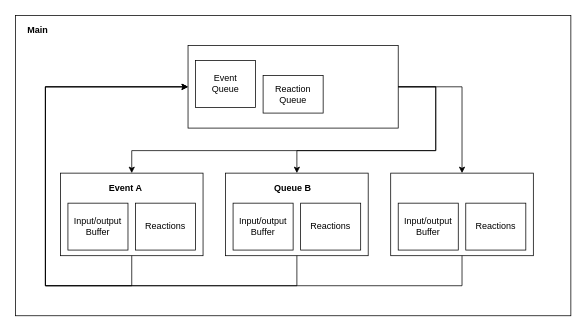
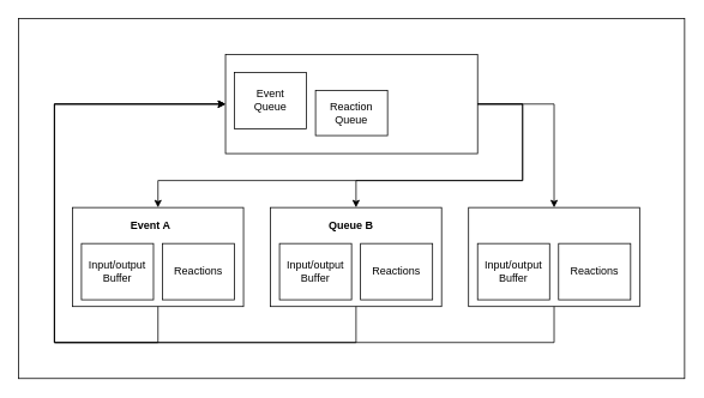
- <mxCell id="34" value="&lt;b&gt;Main&lt;/b&gt;" style="text;html=1;strokeColor=none;fillColor=none;align=center;verticalAlign=middle;whiteSpace=wrap;rounded=0;" vertex="1" parent="1"><mxGeometry x="30" y="30" width="40" height="20" as="geometry" /></mxCell>
